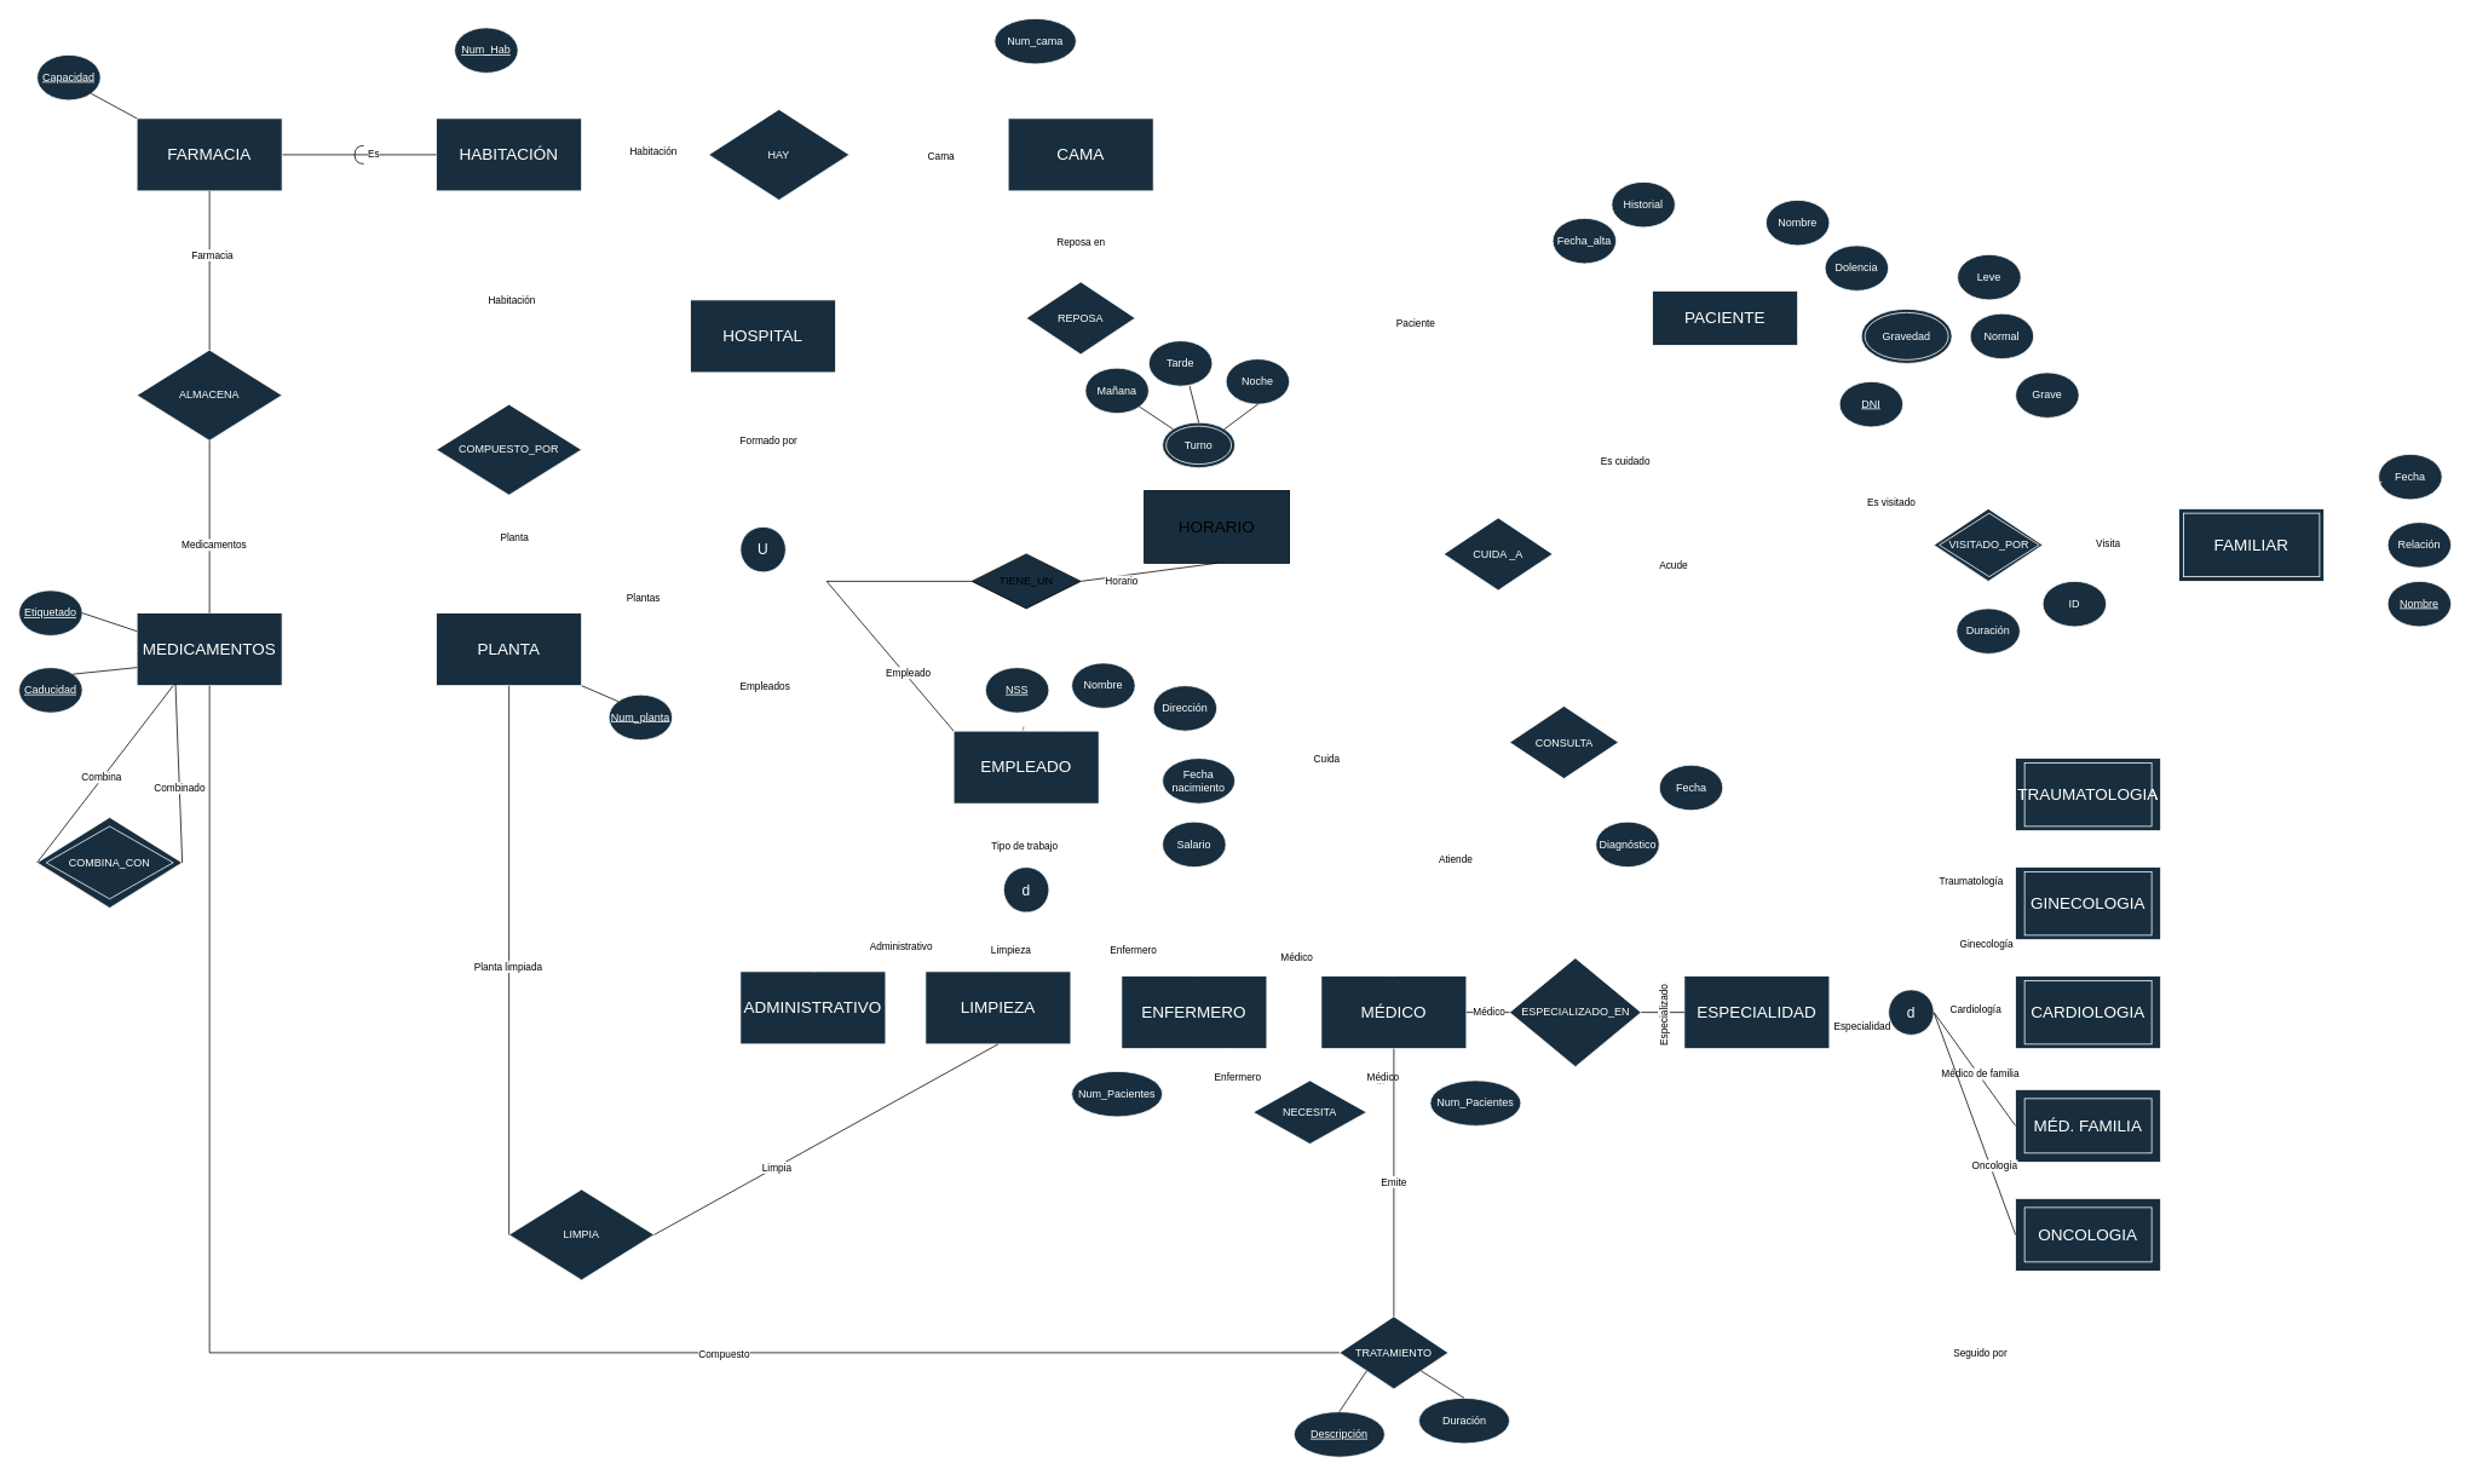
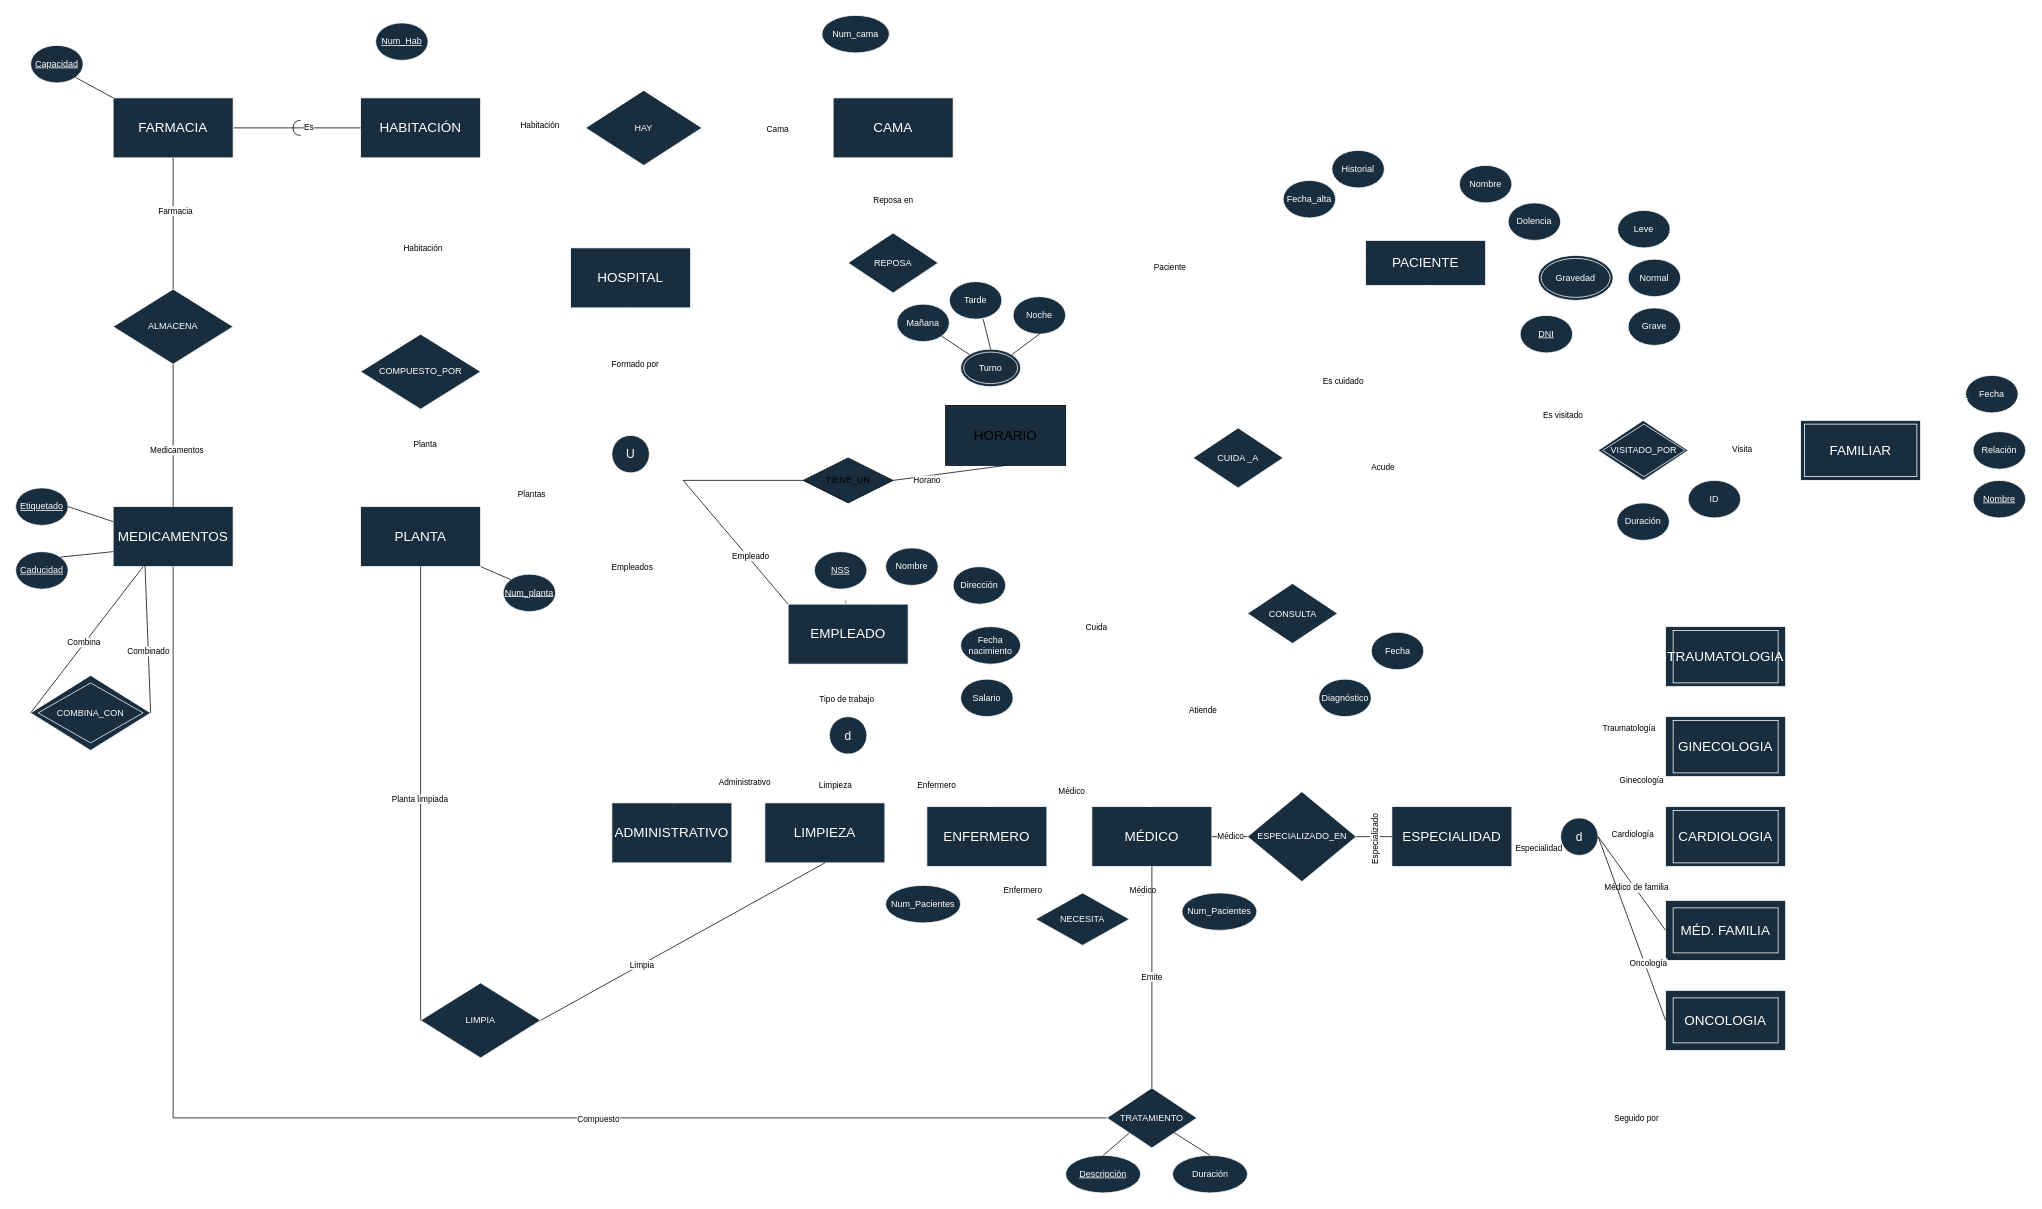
- <mxCell id="89" value="Grave" style="ellipse;whiteSpace=wrap;html=1;labelBackgroundColor=none;fillColor=#182E3E;strokeColor=#FFFFFF;fontColor=#FFFFFF;" parent="1" vertex="1"><mxGeometry x="2220" y="410" width="70" height="50" as="geometry" /></mxCell>
+ <mxCell id="89" value="Grave" style="ellipse;whiteSpace=wrap;html=1;labelBackgroundColor=none;fillColor=#182E3E;strokeColor=#FFFFFF;fontColor=#FFFFFF;" parent="1" vertex="1"><mxGeometry x="2170" y="410" width="70" height="50" as="geometry" /></mxCell>
- <mxCell id="174" value="&lt;u&gt;Descripción&lt;/u&gt;" style="ellipse;whiteSpace=wrap;html=1;labelBackgroundColor=none;fillColor=#182E3E;strokeColor=#FFFFFF;fontColor=#FFFFFF;" parent="1" vertex="1"><mxGeometry x="1425" y="1555" width="100" height="50" as="geometry" /></mxCell>
+ <mxCell id="174" value="&lt;u&gt;Descripción&lt;/u&gt;" style="ellipse;whiteSpace=wrap;html=1;labelBackgroundColor=none;fillColor=#182E3E;strokeColor=#FFFFFF;fontColor=#FFFFFF;" parent="1" vertex="1"><mxGeometry x="1420" y="1540" width="100" height="50" as="geometry" /></mxCell>
